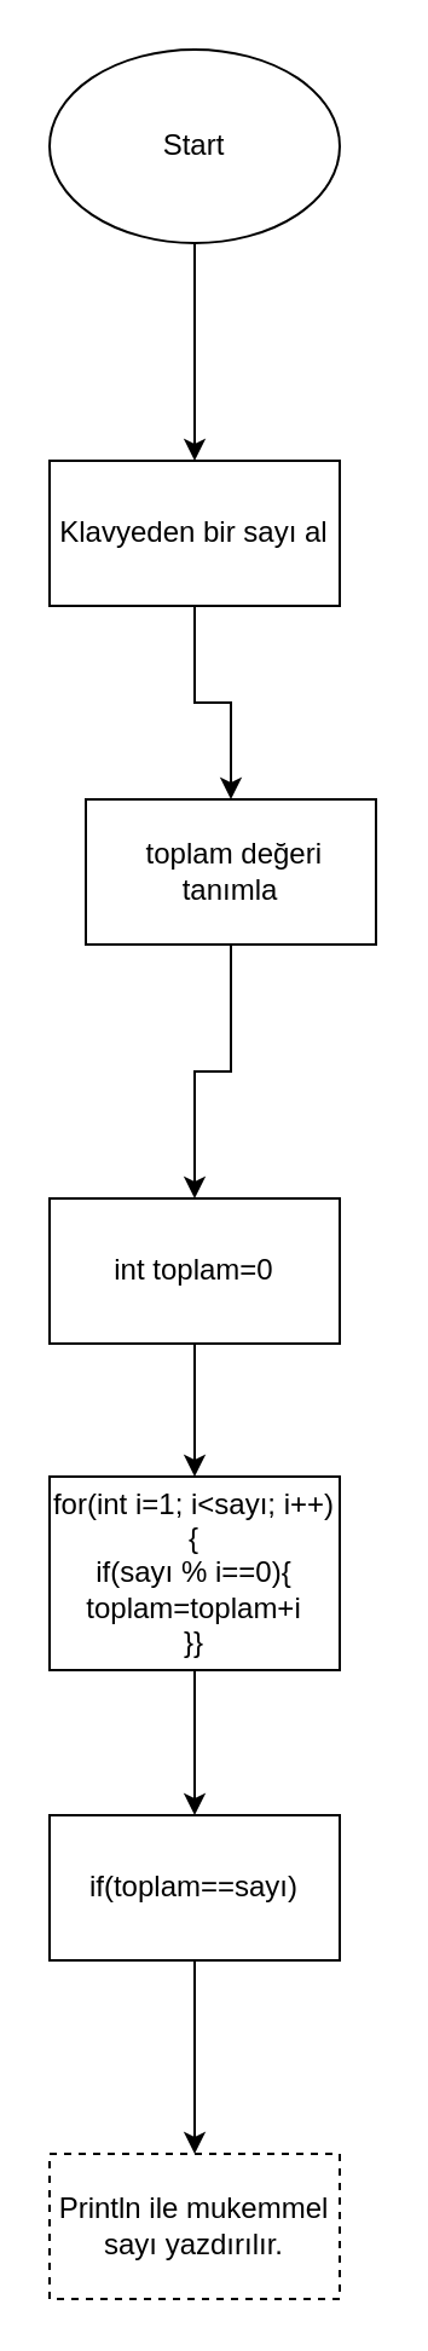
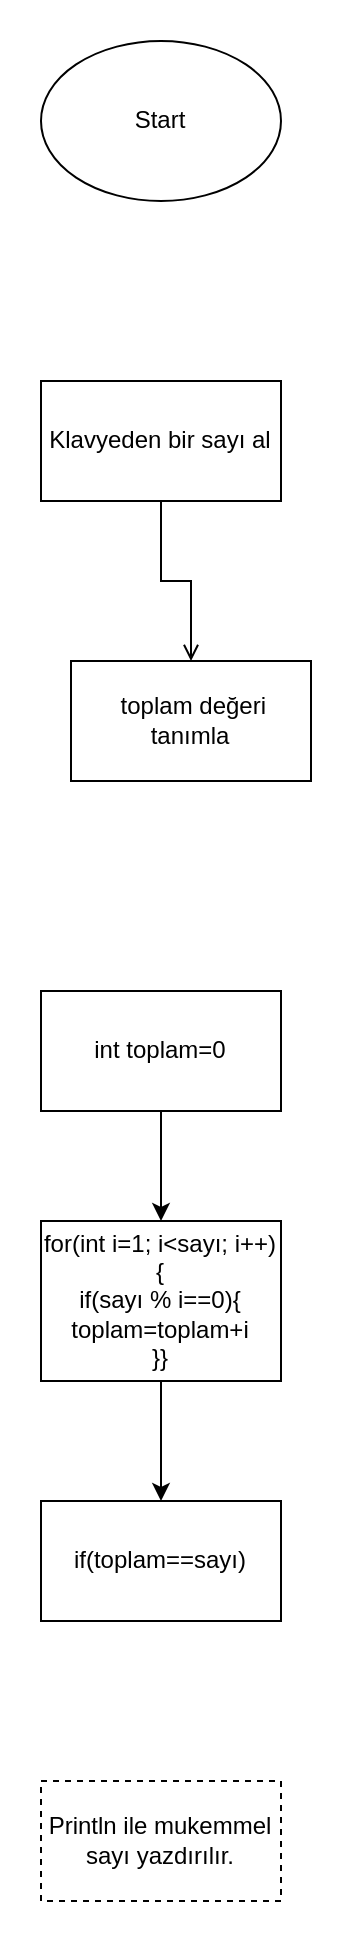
- <mxCell id="2" value="" style="edgeStyle=orthogonalEdgeStyle;rounded=0;orthogonalLoop=1;jettySize=auto;html=1;" edge="1" parent="1" source="3" target="5"><mxGeometry relative="1" as="geometry" /></mxCell>
- <mxCell id="4" value="" style="edgeStyle=orthogonalEdgeStyle;rounded=0;orthogonalLoop=1;jettySize=auto;html=1;" edge="1" parent="1" source="5" target="7"><mxGeometry relative="1" as="geometry" /></mxCell>
+ <mxCell id="4" value="" style="edgeStyle=orthogonalEdgeStyle;rounded=0;orthogonalLoop=1;jettySize=auto;html=1;endArrow=open;" edge="1" parent="1" source="5" target="7"><mxGeometry relative="1" as="geometry" /></mxCell>
- <mxCell id="6" value="" style="edgeStyle=orthogonalEdgeStyle;rounded=0;orthogonalLoop=1;jettySize=auto;html=1;" edge="1" parent="1" source="7" target="9"><mxGeometry relative="1" as="geometry" /></mxCell>
- <mxCell id="12" value="" style="edgeStyle=orthogonalEdgeStyle;rounded=0;orthogonalLoop=1;jettySize=auto;html=1;" edge="1" parent="1" source="13" target="14"><mxGeometry relative="1" as="geometry" /></mxCell>
